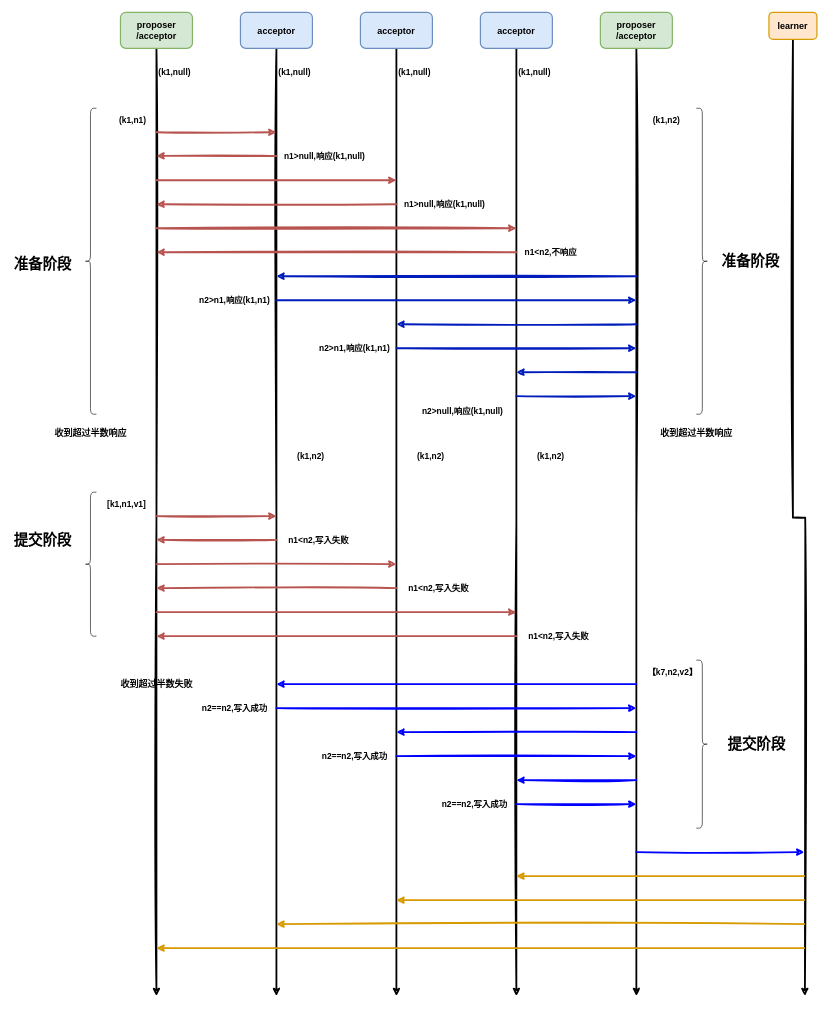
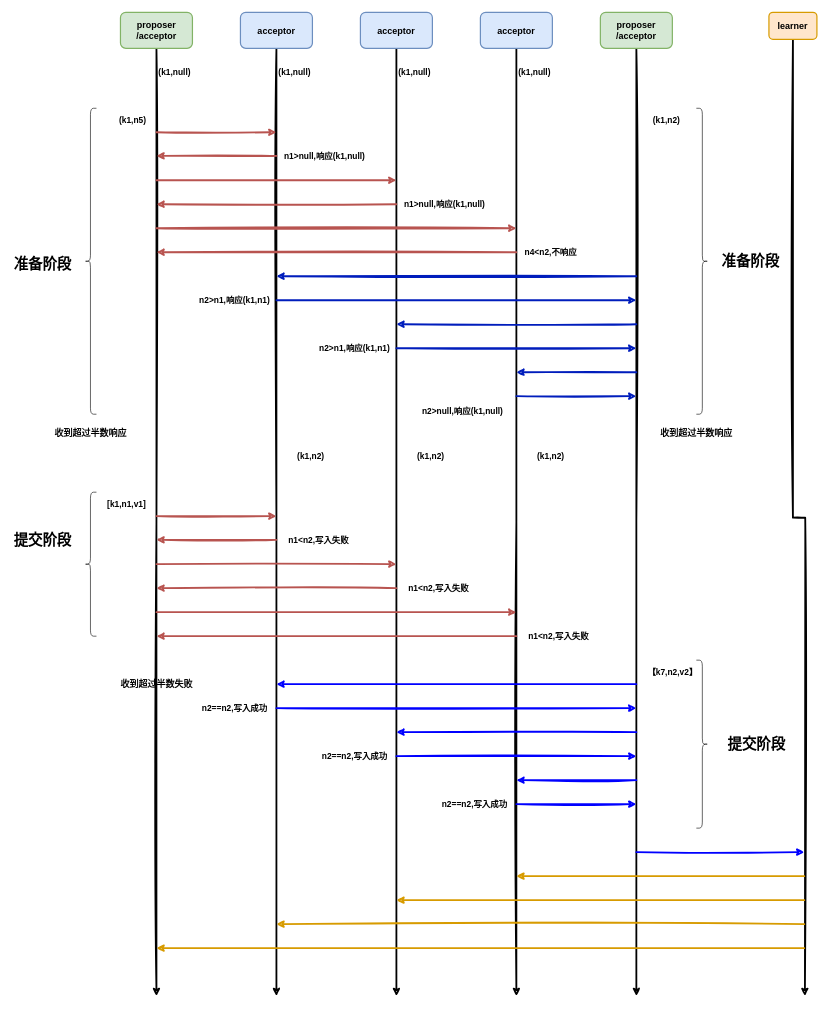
- <mxCell id="24" value="(k1,n1)" style="text;strokeColor=none;fillColor=none;html=1;fontSize=14;fontStyle=1;verticalAlign=middle;align=center;sketch=0;" vertex="1" parent="1"><mxGeometry x="170" y="180" width="100" height="40" as="geometry" /></mxCell>
+ <mxCell id="24" value="(k1,n5)" style="text;strokeColor=none;fillColor=none;html=1;fontSize=14;fontStyle=1;verticalAlign=middle;align=center;sketch=0;" vertex="1" parent="1"><mxGeometry x="170" y="180" width="100" height="40" as="geometry" /></mxCell>
- <mxCell id="27" value="n1&amp;lt;n2,不响应" style="text;strokeColor=none;fillColor=none;html=1;fontSize=14;fontStyle=1;verticalAlign=middle;align=center;sketch=0;" vertex="1" parent="1"><mxGeometry x="867" y="400" width="100" height="40" as="geometry" /></mxCell>
+ <mxCell id="27" value="n4&amp;lt;n2,不响应" style="text;strokeColor=none;fillColor=none;html=1;fontSize=14;fontStyle=1;verticalAlign=middle;align=center;sketch=0;" vertex="1" parent="1"><mxGeometry x="867" y="400" width="100" height="40" as="geometry" /></mxCell>
